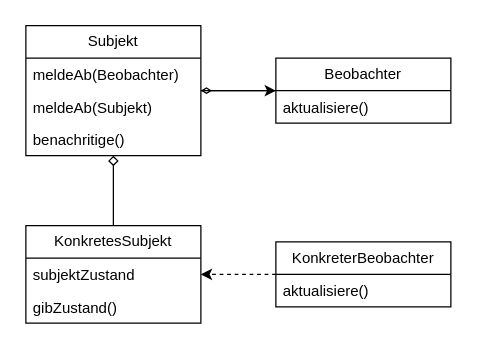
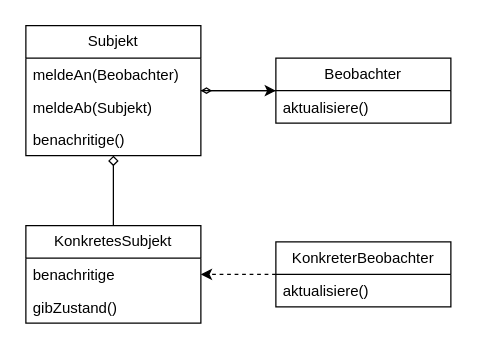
- <mxCell id="4" value="meldeAb(Beobachter)" style="text;strokeColor=none;fillColor=none;align=left;verticalAlign=top;spacingLeft=4;spacingRight=4;overflow=hidden;rotatable=0;points=[[0,0.5],[1,0.5]];portConstraint=eastwest;whiteSpace=wrap;html=1;" vertex="1" parent="3"><mxGeometry y="26" width="140" height="26" as="geometry" /></mxCell>
+ <mxCell id="4" value="meldeAn(Beobachter)" style="text;strokeColor=none;fillColor=none;align=left;verticalAlign=top;spacingLeft=4;spacingRight=4;overflow=hidden;rotatable=0;points=[[0,0.5],[1,0.5]];portConstraint=eastwest;whiteSpace=wrap;html=1;" vertex="1" parent="3"><mxGeometry y="26" width="140" height="26" as="geometry" /></mxCell>
- <mxCell id="9" value="subjektZustand" style="text;strokeColor=none;fillColor=none;align=left;verticalAlign=top;spacingLeft=4;spacingRight=4;overflow=hidden;rotatable=0;points=[[0,0.5],[1,0.5]];portConstraint=eastwest;whiteSpace=wrap;html=1;" vertex="1" parent="8"><mxGeometry y="26" width="140" height="26" as="geometry" /></mxCell>
+ <mxCell id="9" value="benachritige" style="text;strokeColor=none;fillColor=none;align=left;verticalAlign=top;spacingLeft=4;spacingRight=4;overflow=hidden;rotatable=0;points=[[0,0.5],[1,0.5]];portConstraint=eastwest;whiteSpace=wrap;html=1;" vertex="1" parent="8"><mxGeometry y="26" width="140" height="26" as="geometry" /></mxCell>
